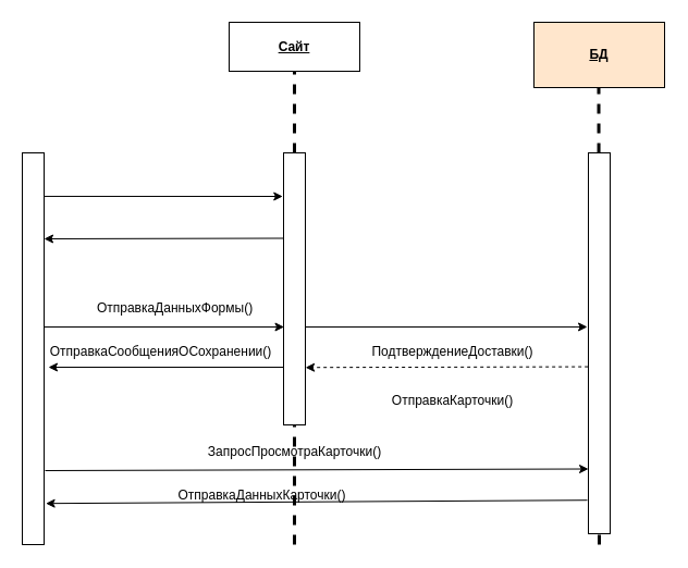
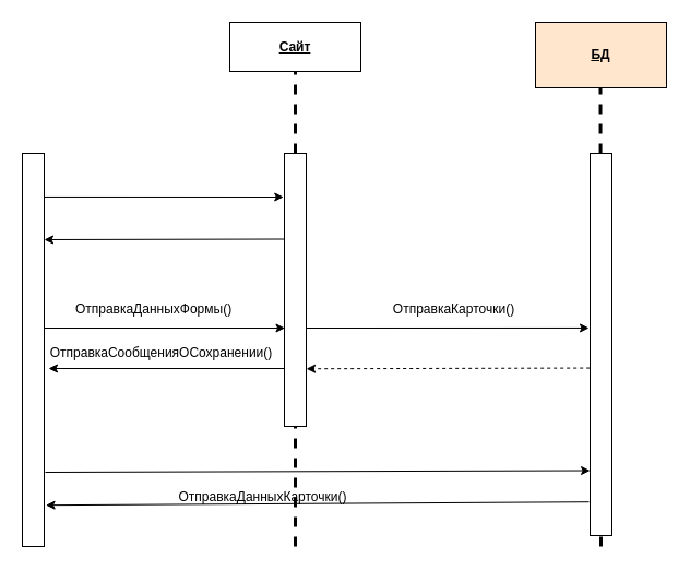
- <mxCell id="10" value="ОтправкаДанныхФормы()" style="text;html=1;align=center;verticalAlign=middle;resizable=0;points=[];autosize=1;strokeColor=none;fillColor=none;" vertex="1" parent="1"><mxGeometry x="75" y="268" width="170" height="30" as="geometry" /></mxCell>
+ <mxCell id="10" value="ОтправкаДанныхФормы()" style="text;html=1;align=center;verticalAlign=middle;resizable=0;points=[];autosize=1;strokeColor=none;fillColor=none;" vertex="1" parent="1"><mxGeometry x="55" y="268" width="170" height="30" as="geometry" /></mxCell>
- <mxCell id="14" value="ПодтверждениеДоставки()" style="text;html=1;align=center;verticalAlign=middle;resizable=0;points=[];autosize=1;strokeColor=none;fillColor=none;" vertex="1" parent="1"><mxGeometry x="330" y="308" width="170" height="30" as="geometry" /></mxCell>
- <mxCell id="12" value="ОтправкаКарточки()" style="text;html=1;align=center;verticalAlign=middle;resizable=0;points=[];autosize=1;strokeColor=none;fillColor=none;" vertex="1" parent="1"><mxGeometry x="350" y="353" width="130" height="30" as="geometry" /></mxCell>
+ <mxCell id="12" value="ОтправкаКарточки()" style="text;html=1;align=center;verticalAlign=middle;resizable=0;points=[];autosize=1;strokeColor=none;fillColor=none;" vertex="1" parent="1"><mxGeometry x="350" y="268" width="130" height="30" as="geometry" /></mxCell>
- <mxCell id="18" value="ЗапросПросмотраКарточки()" style="text;html=1;align=center;verticalAlign=middle;resizable=0;points=[];autosize=1;strokeColor=none;fillColor=none;" vertex="1" parent="1"><mxGeometry x="180" y="400" width="180" height="30" as="geometry" /></mxCell>
